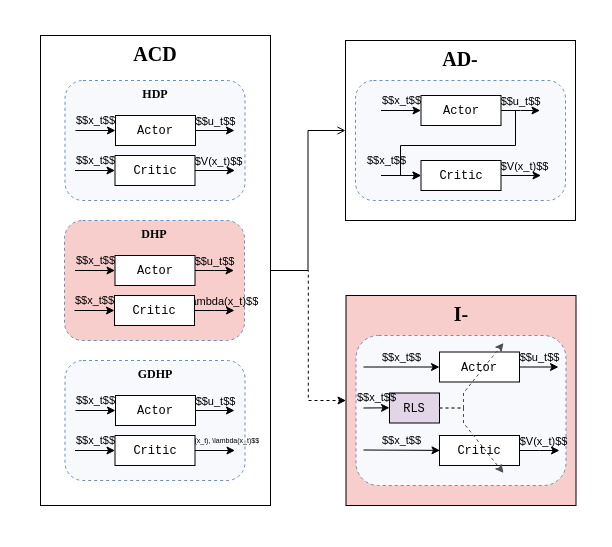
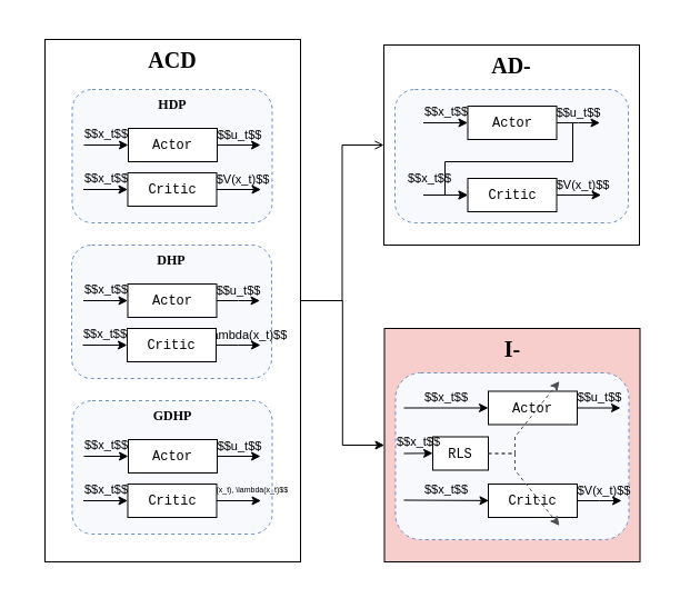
- <mxCell id="17" value="&lt;b&gt;&lt;font face=&quot;Times New Roman&quot;&gt;DHP&lt;/font&gt;&lt;/b&gt;" style="rounded=1;whiteSpace=wrap;html=1;fillColor=#f8cecc;strokeColor=#6c8ebf;horizontal=1;verticalAlign=top;dashed=1;" parent="1" vertex="1"><mxGeometry x="64" y="220" width="180" height="120" as="geometry" /></mxCell>
+ <mxCell id="17" value="&lt;b&gt;&lt;font face=&quot;Times New Roman&quot;&gt;DHP&lt;/font&gt;&lt;/b&gt;" style="rounded=1;whiteSpace=wrap;html=1;fillColor=#F7F9FC;strokeColor=#6c8ebf;horizontal=1;verticalAlign=top;dashed=1;" parent="1" vertex="1"><mxGeometry x="64" y="220" width="180" height="120" as="geometry" /></mxCell>
- <mxCell id="3" style="edgeStyle=orthogonalEdgeStyle;rounded=0;orthogonalLoop=1;jettySize=auto;html=1;dashed=1;" edge="1" parent="1" source="5" target="52"><mxGeometry relative="1" as="geometry" /></mxCell>
+ <mxCell id="3" style="edgeStyle=orthogonalEdgeStyle;rounded=0;orthogonalLoop=1;jettySize=auto;html=1;" edge="1" parent="1" source="5" target="52"><mxGeometry relative="1" as="geometry" /></mxCell>
- <mxCell id="64" value="&lt;font face=&quot;Courier New&quot;&gt;RLS&lt;/font&gt;" style="rounded=0;whiteSpace=wrap;html=1;fillColor=#e1d5e7;" parent="1" vertex="1"><mxGeometry x="389" y="392.5" width="50" height="30" as="geometry" /></mxCell>
+ <mxCell id="64" value="&lt;font face=&quot;Courier New&quot;&gt;RLS&lt;/font&gt;" style="rounded=0;whiteSpace=wrap;html=1;" parent="1" vertex="1"><mxGeometry x="389" y="392.5" width="50" height="30" as="geometry" /></mxCell>
